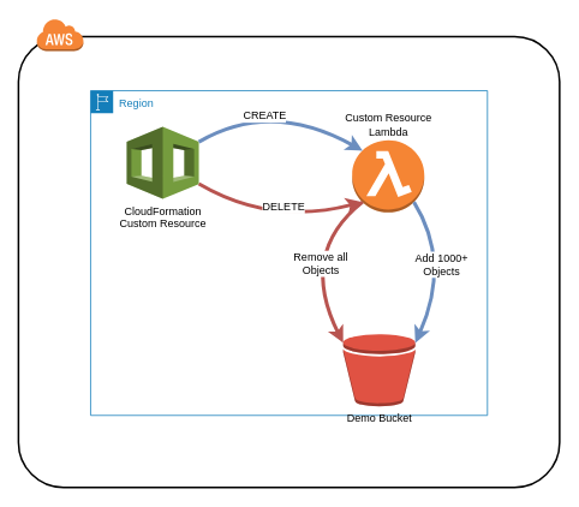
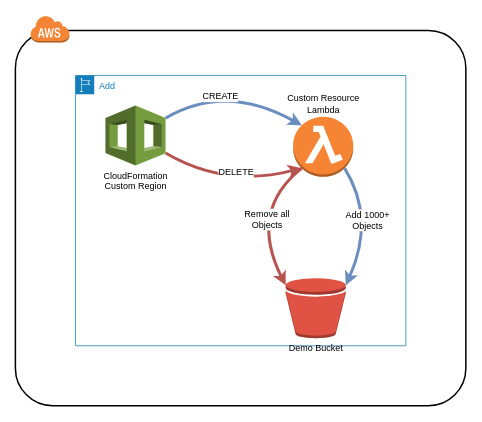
- <mxCell id="4" value="Region" style="points=[[0,0],[0.25,0],[0.5,0],[0.75,0],[1,0],[1,0.25],[1,0.5],[1,0.75],[1,1],[0.75,1],[0.5,1],[0.25,1],[0,1],[0,0.75],[0,0.5],[0,0.25]];outlineConnect=0;gradientColor=none;html=1;whiteSpace=wrap;fontSize=12;fontStyle=0;shape=mxgraph.aws4.group;grIcon=mxgraph.aws4.group_region;strokeColor=#147EBA;fillColor=none;verticalAlign=top;align=left;spacingLeft=30;fontColor=#147EBA;dashed=0;" vertex="1" parent="1"><mxGeometry x="100" y="100" width="440" height="360" as="geometry" /></mxCell>
+ <mxCell id="4" value="Add" style="points=[[0,0],[0.25,0],[0.5,0],[0.75,0],[1,0],[1,0.25],[1,0.5],[1,0.75],[1,1],[0.75,1],[0.5,1],[0.25,1],[0,1],[0,0.75],[0,0.5],[0,0.25]];outlineConnect=0;gradientColor=none;html=1;whiteSpace=wrap;fontSize=12;fontStyle=0;shape=mxgraph.aws4.group;grIcon=mxgraph.aws4.group_region;strokeColor=#147EBA;fillColor=none;verticalAlign=top;align=left;spacingLeft=30;fontColor=#147EBA;dashed=0;" vertex="1" parent="1"><mxGeometry x="100" y="100" width="440" height="360" as="geometry" /></mxCell>
- <mxCell id="7" value="CloudFormation&lt;br&gt;Custom Resource" style="outlineConnect=0;dashed=0;verticalLabelPosition=bottom;verticalAlign=top;align=center;html=1;shape=mxgraph.aws3.cloudformation;fillColor=#759C3E;gradientColor=none;" vertex="1" parent="1"><mxGeometry x="140" y="140" width="80" height="80" as="geometry" /></mxCell>
+ <mxCell id="7" value="CloudFormation&lt;br&gt;Custom Region" style="outlineConnect=0;dashed=0;verticalLabelPosition=bottom;verticalAlign=top;align=center;html=1;shape=mxgraph.aws3.cloudformation;fillColor=#759C3E;gradientColor=none;" vertex="1" parent="1"><mxGeometry x="140" y="140" width="80" height="80" as="geometry" /></mxCell>
